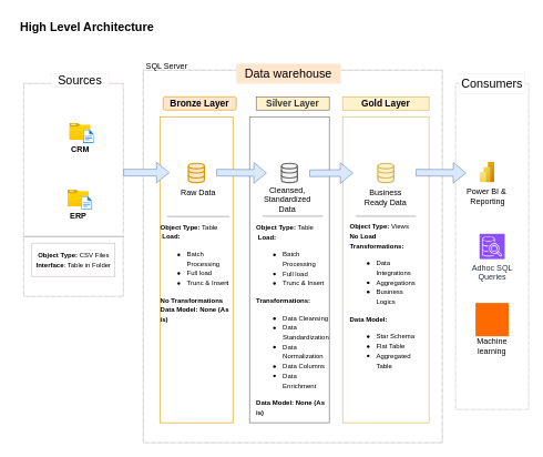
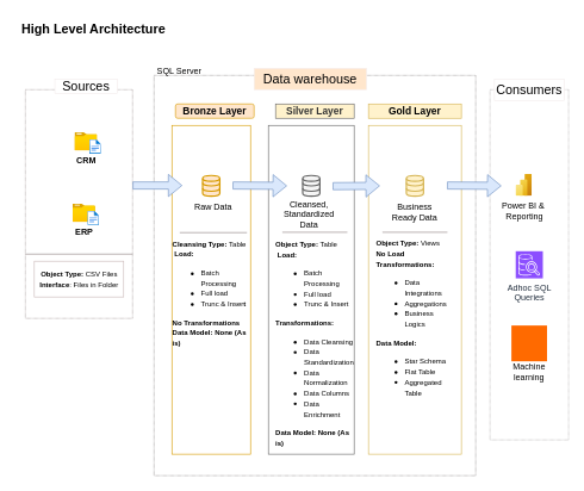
- <mxCell id="20" value="&lt;font style=&quot;font-size: 10px;&quot;&gt;&lt;b style=&quot;&quot;&gt;Object Type:&lt;/b&gt; CSV Files&lt;/font&gt;&lt;div&gt;&lt;font style=&quot;font-size: 10px;&quot;&gt;&lt;b style=&quot;&quot;&gt;Interface&lt;/b&gt;: Table in Folder&lt;/font&gt;&lt;/div&gt;" style="rounded=0;whiteSpace=wrap;html=1;strokeColor=light-dark(#cbb9b9, #ededed);fillColor=none;" vertex="1" parent="1"><mxGeometry x="47.5" y="365" width="125" height="50" as="geometry" /></mxCell>
+ <mxCell id="20" value="&lt;font style=&quot;font-size: 10px;&quot;&gt;&lt;b style=&quot;&quot;&gt;Object Type:&lt;/b&gt; CSV Files&lt;/font&gt;&lt;div&gt;&lt;font style=&quot;font-size: 10px;&quot;&gt;&lt;b style=&quot;&quot;&gt;Interface&lt;/b&gt;: Files in Folder&lt;/font&gt;&lt;/div&gt;" style="rounded=0;whiteSpace=wrap;html=1;strokeColor=light-dark(#cbb9b9, #ededed);fillColor=none;" vertex="1" parent="1"><mxGeometry x="47.5" y="365" width="125" height="50" as="geometry" /></mxCell>
- <mxCell id="34" value="&lt;div style=&quot;text-align: left;&quot;&gt;&lt;b style=&quot;font-size: 10px; background-color: transparent; color: light-dark(rgb(0, 0, 0), rgb(255, 255, 255));&quot;&gt;Object Type:&lt;/b&gt;&lt;span style=&quot;font-size: 10px; background-color: transparent; color: light-dark(rgb(0, 0, 0), rgb(255, 255, 255));&quot;&gt;&amp;nbsp;Table&lt;/span&gt;&lt;/div&gt;&lt;div style=&quot;text-align: left;&quot;&gt;&lt;span style=&quot;font-size: 10px; background-color: transparent; color: light-dark(rgb(0, 0, 0), rgb(255, 255, 255));&quot;&gt;&lt;b&gt;&amp;nbsp;Load:&lt;/b&gt;&lt;/span&gt;&lt;/div&gt;&lt;div style=&quot;&quot;&gt;&lt;ul&gt;&lt;li style=&quot;text-align: left;&quot;&gt;&lt;span style=&quot;font-size: 10px; background-color: transparent; color: light-dark(rgb(0, 0, 0), rgb(255, 255, 255));&quot;&gt;Batch Processing&lt;/span&gt;&lt;/li&gt;&lt;li style=&quot;text-align: left;&quot;&gt;&lt;span style=&quot;background-color: transparent; color: light-dark(rgb(0, 0, 0), rgb(255, 255, 255)); font-size: 10px;&quot;&gt;Full load&lt;/span&gt;&lt;/li&gt;&lt;li style=&quot;text-align: left;&quot;&gt;&lt;span style=&quot;background-color: transparent; color: light-dark(rgb(0, 0, 0), rgb(255, 255, 255)); font-size: 10px;&quot;&gt;Trunc &amp;amp; Inser&lt;/span&gt;&lt;b style=&quot;background-color: transparent; color: light-dark(rgb(0, 0, 0), rgb(255, 255, 255)); font-size: 10px;&quot;&gt;t&lt;/b&gt;&lt;/li&gt;&lt;/ul&gt;&lt;div style=&quot;text-align: left;&quot;&gt;&lt;span style=&quot;font-size: 10px;&quot;&gt;&lt;b&gt;No Transformations&lt;/b&gt;&lt;/span&gt;&lt;/div&gt;&lt;div style=&quot;text-align: left;&quot;&gt;&lt;span style=&quot;font-size: 10px;&quot;&gt;&lt;b&gt;Data Model: None (As is)&lt;/b&gt;&lt;/span&gt;&lt;/div&gt;&lt;/div&gt;" style="rounded=0;whiteSpace=wrap;html=1;strokeColor=none;fillColor=none;" vertex="1" parent="1"><mxGeometry x="240" y="335" width="110" height="150" as="geometry" /></mxCell>
+ <mxCell id="34" value="&lt;div style=&quot;text-align: left;&quot;&gt;&lt;b style=&quot;font-size: 10px; background-color: transparent; color: light-dark(rgb(0, 0, 0), rgb(255, 255, 255));&quot;&gt;Cleansing Type:&lt;/b&gt;&lt;span style=&quot;font-size: 10px; background-color: transparent; color: light-dark(rgb(0, 0, 0), rgb(255, 255, 255));&quot;&gt;&amp;nbsp;Table&lt;/span&gt;&lt;/div&gt;&lt;div style=&quot;text-align: left;&quot;&gt;&lt;span style=&quot;font-size: 10px; background-color: transparent; color: light-dark(rgb(0, 0, 0), rgb(255, 255, 255));&quot;&gt;&lt;b&gt;&amp;nbsp;Load:&lt;/b&gt;&lt;/span&gt;&lt;/div&gt;&lt;div style=&quot;&quot;&gt;&lt;ul&gt;&lt;li style=&quot;text-align: left;&quot;&gt;&lt;span style=&quot;font-size: 10px; background-color: transparent; color: light-dark(rgb(0, 0, 0), rgb(255, 255, 255));&quot;&gt;Batch Processing&lt;/span&gt;&lt;/li&gt;&lt;li style=&quot;text-align: left;&quot;&gt;&lt;span style=&quot;background-color: transparent; color: light-dark(rgb(0, 0, 0), rgb(255, 255, 255)); font-size: 10px;&quot;&gt;Full load&lt;/span&gt;&lt;/li&gt;&lt;li style=&quot;text-align: left;&quot;&gt;&lt;span style=&quot;background-color: transparent; color: light-dark(rgb(0, 0, 0), rgb(255, 255, 255)); font-size: 10px;&quot;&gt;Trunc &amp;amp; Inser&lt;/span&gt;&lt;b style=&quot;background-color: transparent; color: light-dark(rgb(0, 0, 0), rgb(255, 255, 255)); font-size: 10px;&quot;&gt;t&lt;/b&gt;&lt;/li&gt;&lt;/ul&gt;&lt;div style=&quot;text-align: left;&quot;&gt;&lt;span style=&quot;font-size: 10px;&quot;&gt;&lt;b&gt;No Transformations&lt;/b&gt;&lt;/span&gt;&lt;/div&gt;&lt;div style=&quot;text-align: left;&quot;&gt;&lt;span style=&quot;font-size: 10px;&quot;&gt;&lt;b&gt;Data Model: None (As is)&lt;/b&gt;&lt;/span&gt;&lt;/div&gt;&lt;/div&gt;" style="rounded=0;whiteSpace=wrap;html=1;strokeColor=none;fillColor=none;" vertex="1" parent="1"><mxGeometry x="240" y="335" width="110" height="150" as="geometry" /></mxCell>
